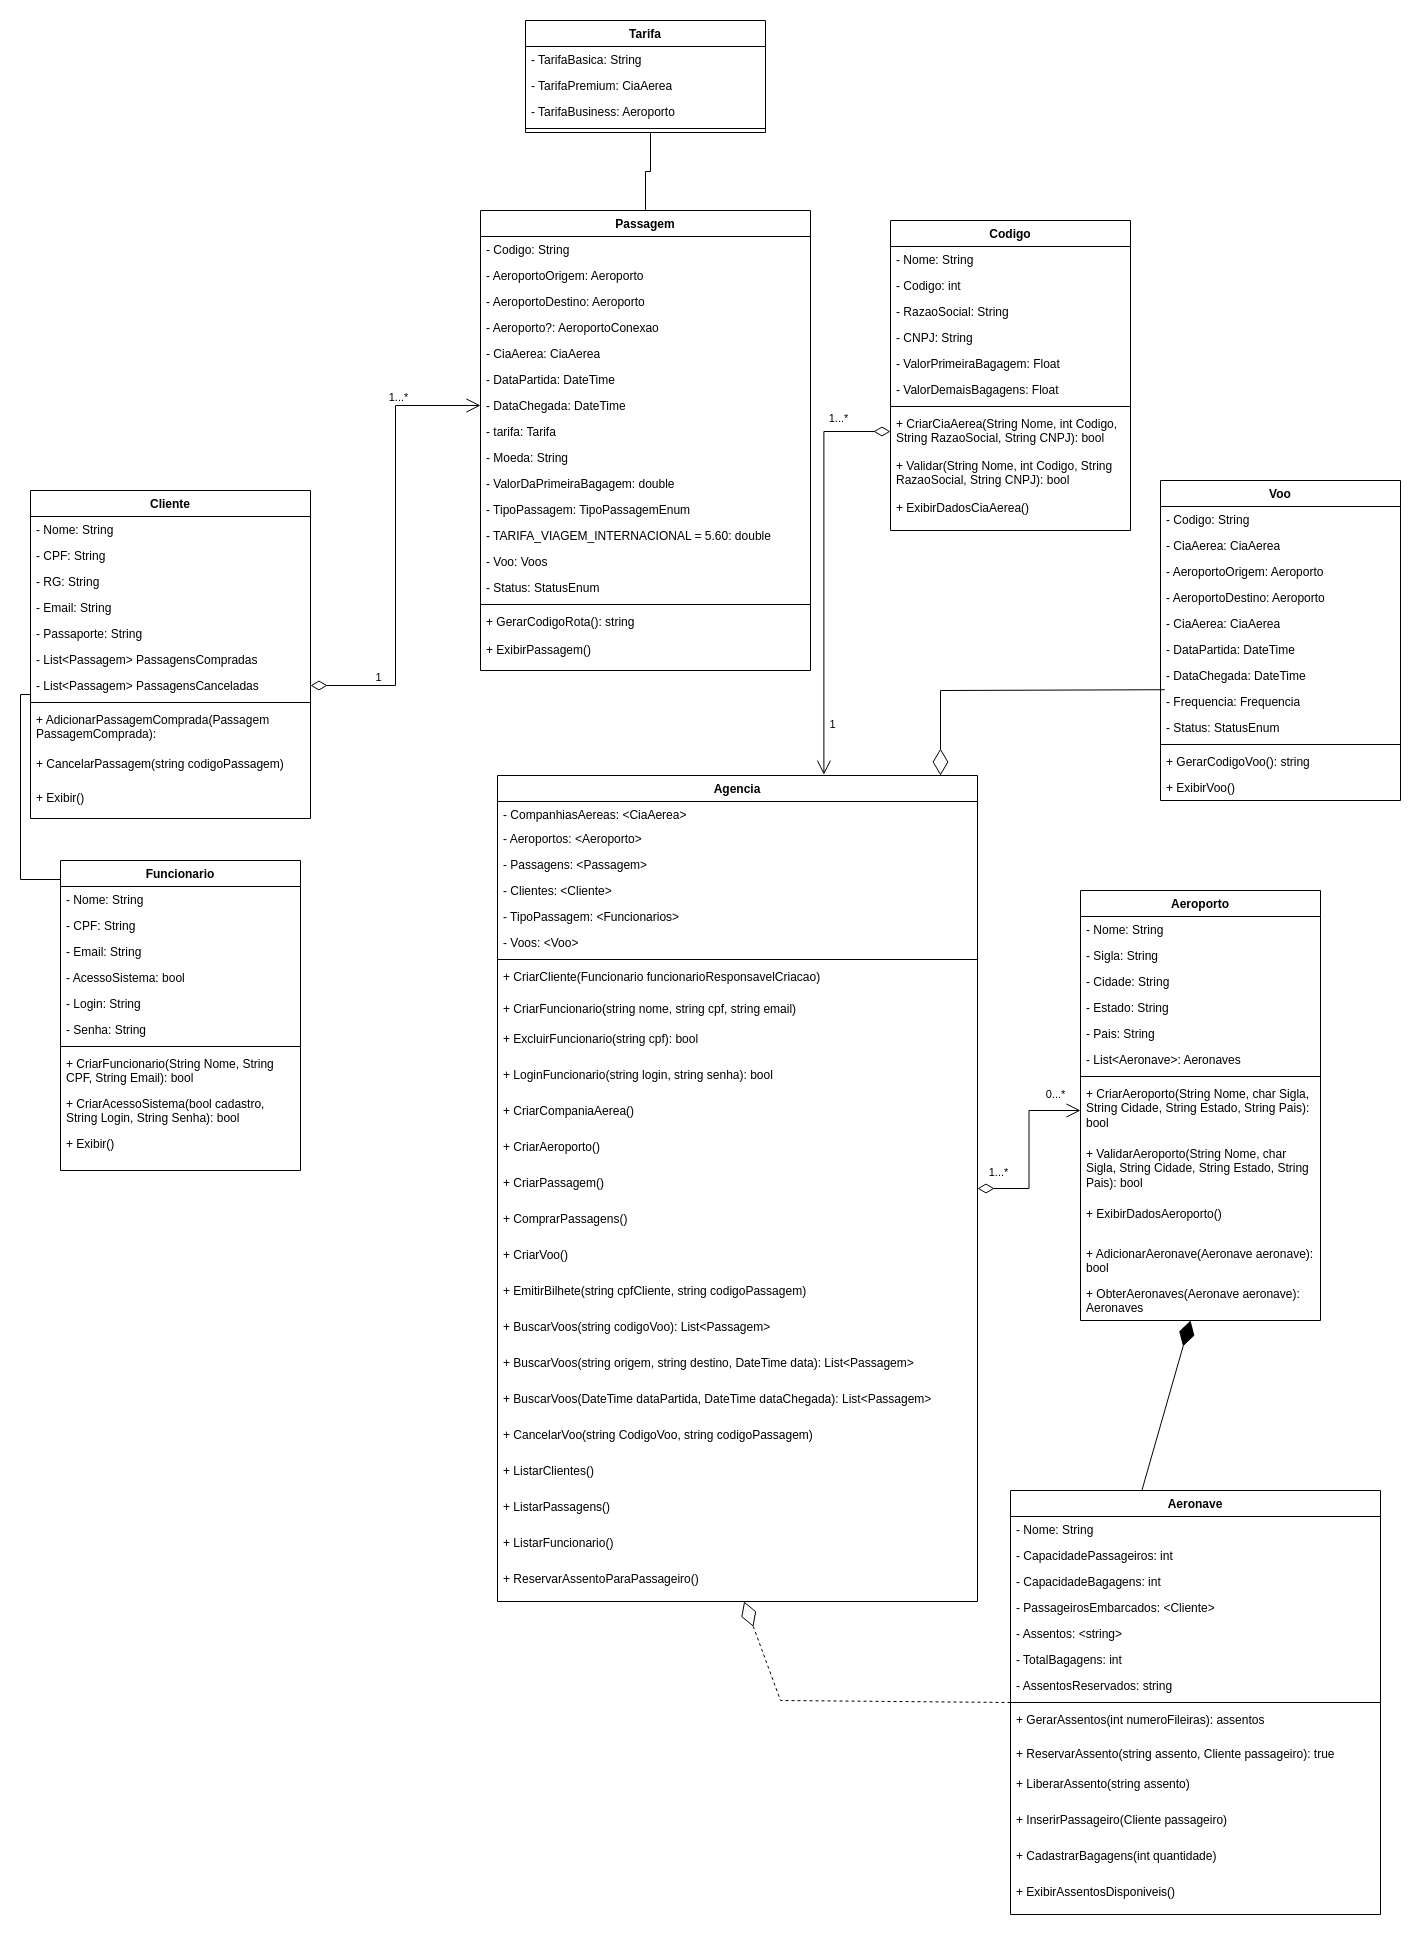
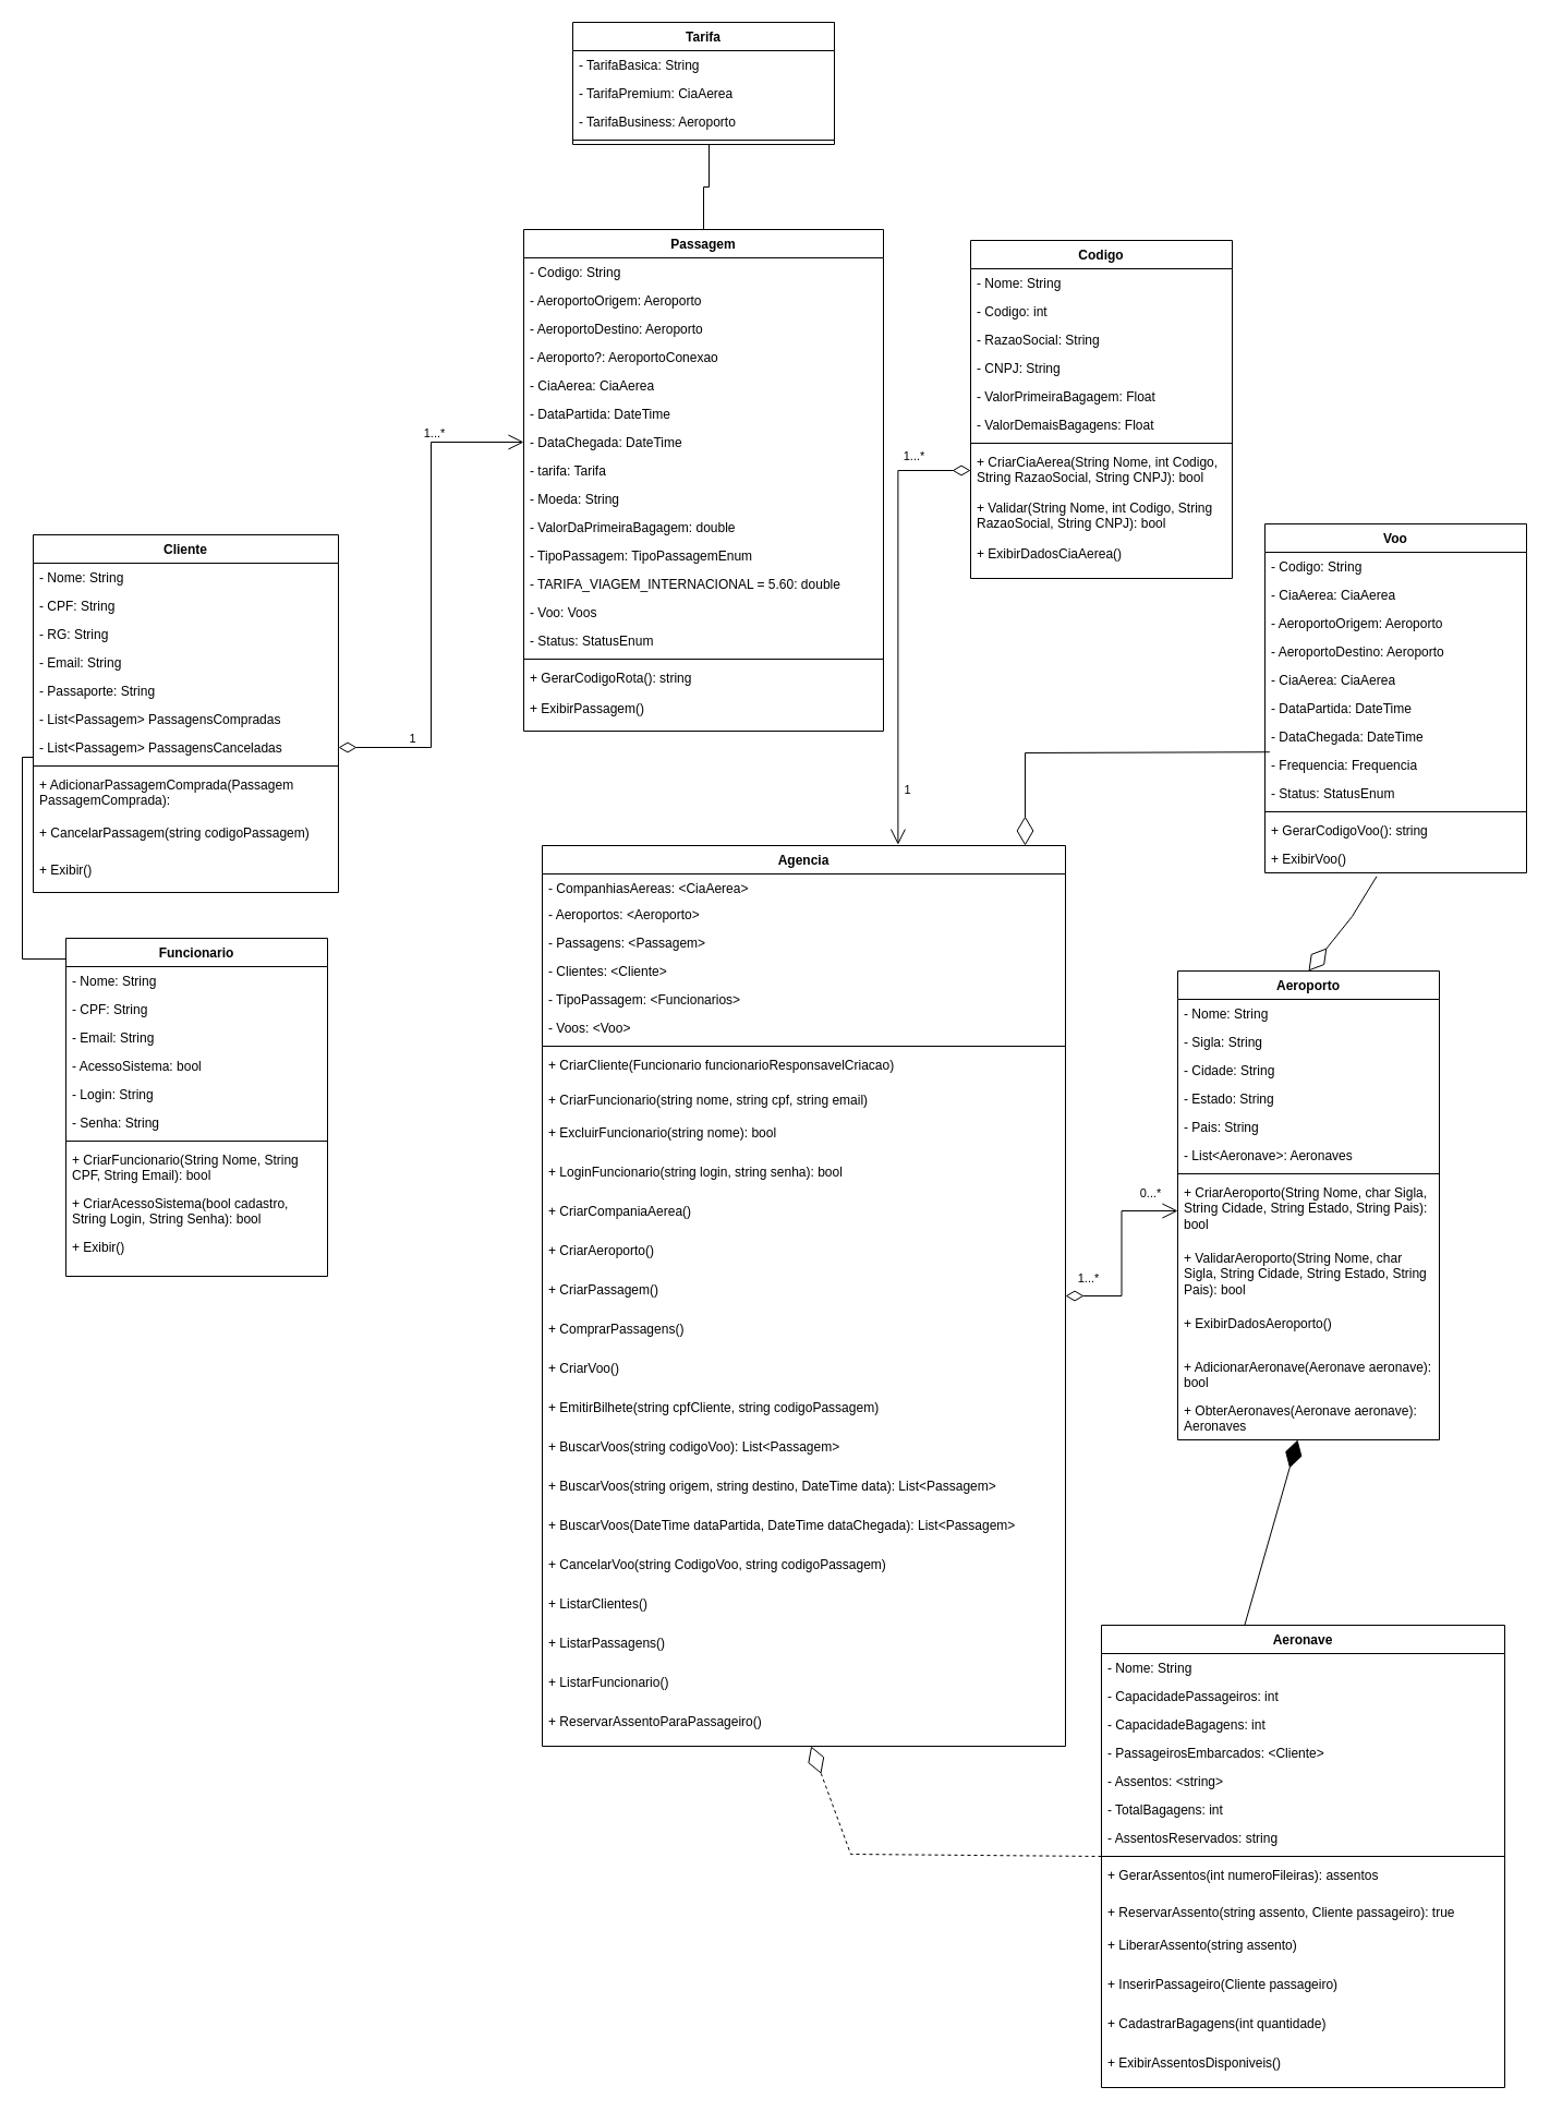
+ <mxCell id="134" value="" style="endArrow=diamondThin;endFill=0;endSize=24;html=1;rounded=0;entryX=0.5;entryY=0;entryDx=0;entryDy=0;exitX=0.427;exitY=1.125;exitDx=0;exitDy=0;exitPerimeter=0;" edge="1" parent="1" source="80" target="24"><mxGeometry width="160" relative="1" as="geometry"><mxPoint x="1520" y="873" as="sourcePoint" /><mxPoint x="1330" y="870" as="targetPoint" /><Array as="points"><mxPoint x="1240" y="840" /></Array></mxGeometry></mxCell>
- <mxCell id="116" value="+ ExcluirFuncionario(string cpf): bool" style="text;strokeColor=none;fillColor=none;align=left;verticalAlign=top;spacingLeft=4;spacingRight=4;overflow=hidden;rotatable=0;points=[[0,0.5],[1,0.5]];portConstraint=eastwest;whiteSpace=wrap;html=1;" vertex="1" parent="106"><mxGeometry y="250" width="480" height="36" as="geometry" /></mxCell>
+ <mxCell id="116" value="+ ExcluirFuncionario(string nome): bool" style="text;strokeColor=none;fillColor=none;align=left;verticalAlign=top;spacingLeft=4;spacingRight=4;overflow=hidden;rotatable=0;points=[[0,0.5],[1,0.5]];portConstraint=eastwest;whiteSpace=wrap;html=1;" vertex="1" parent="106"><mxGeometry y="250" width="480" height="36" as="geometry" /></mxCell>
